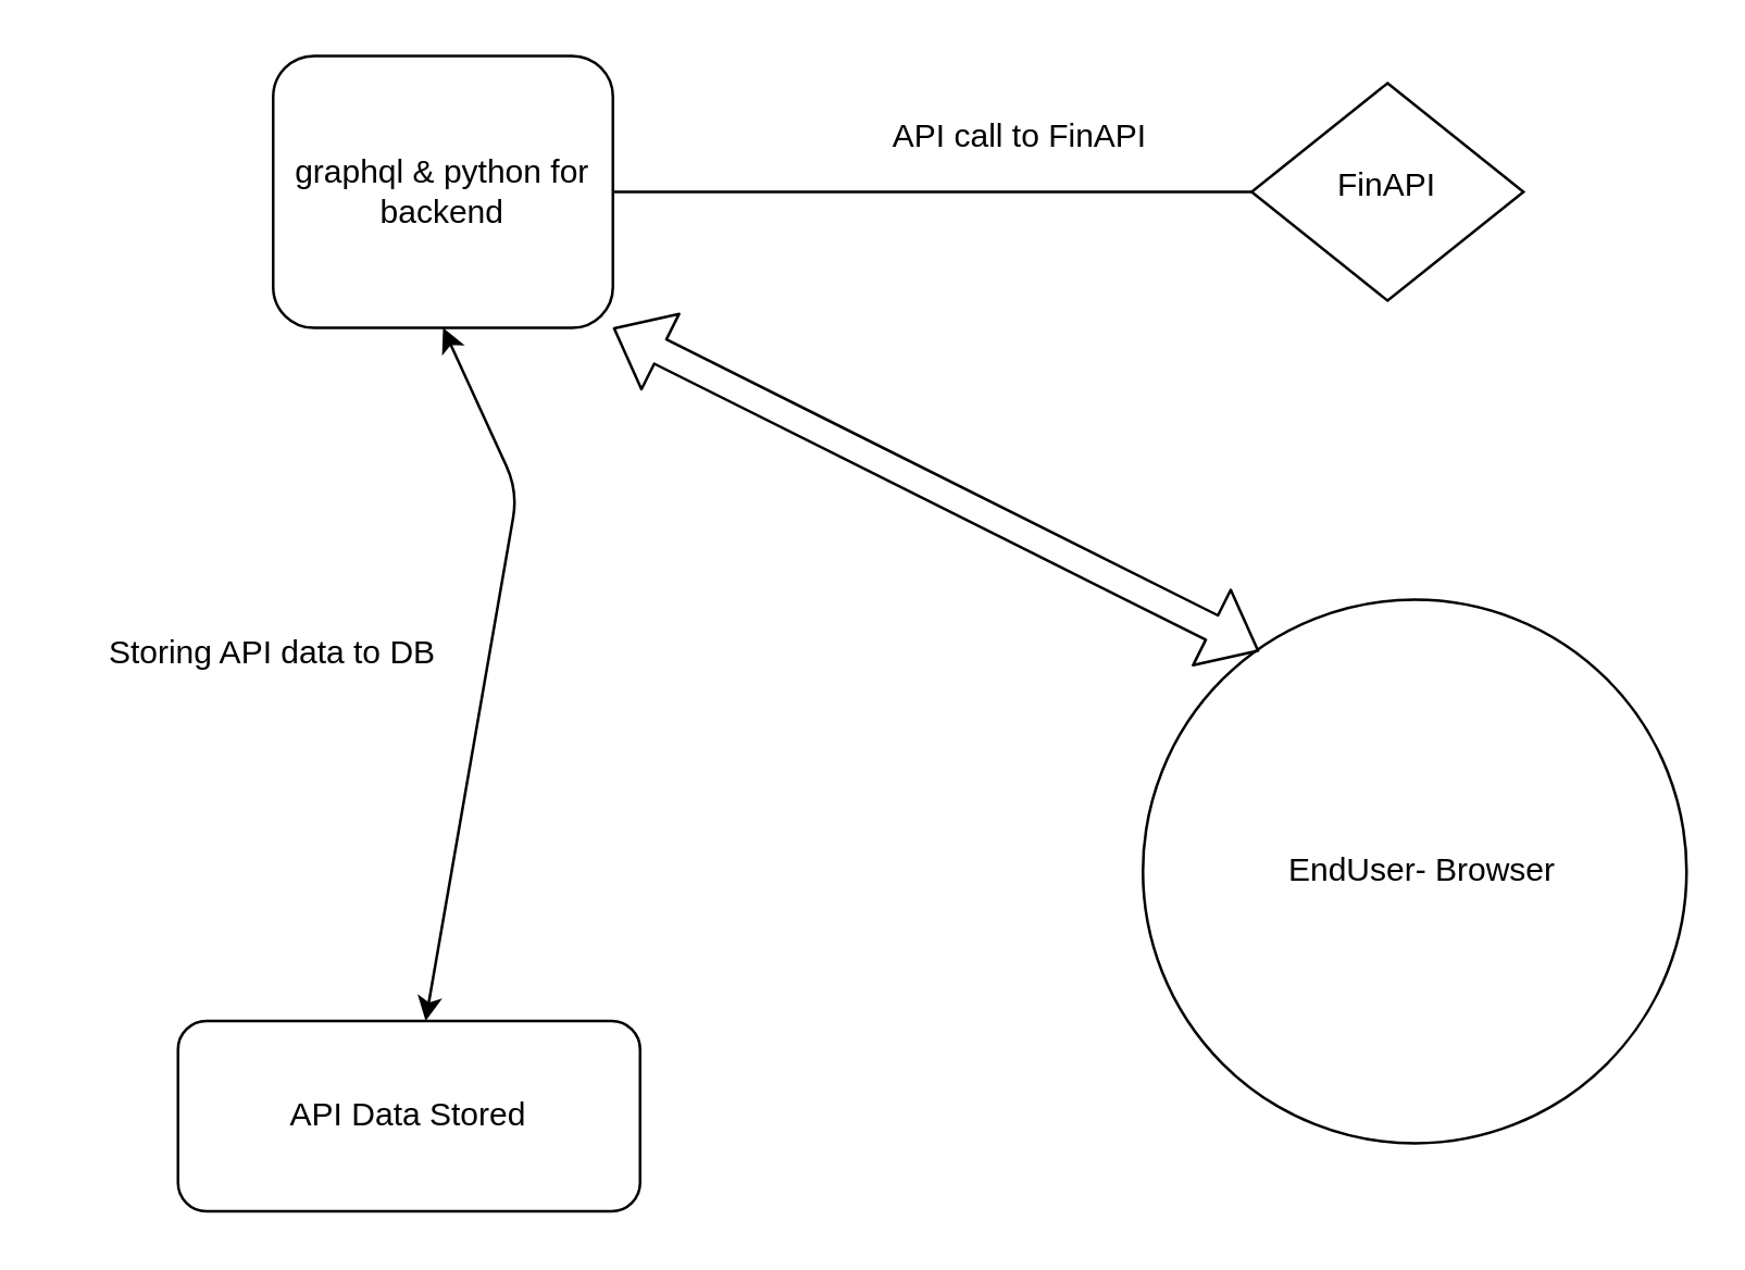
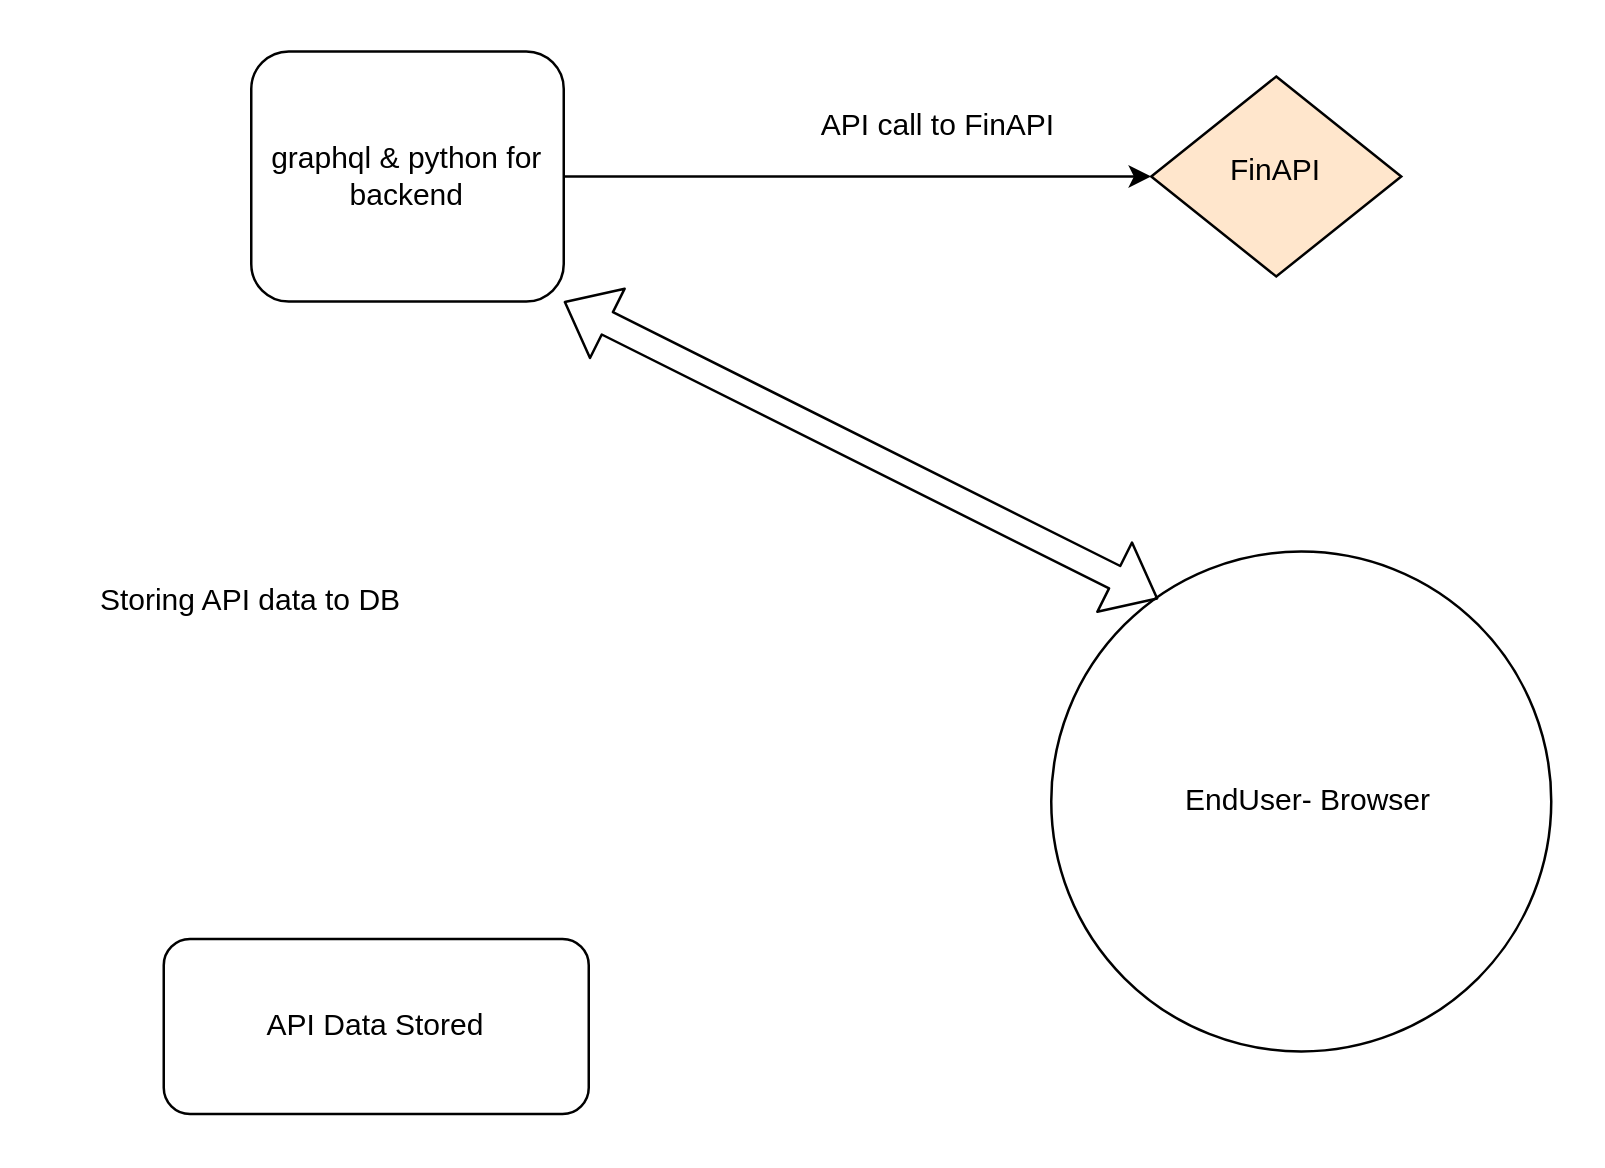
- <mxCell id="2" style="edgeStyle=orthogonalEdgeStyle;rounded=0;orthogonalLoop=1;jettySize=auto;html=1;entryX=0;entryY=0.5;entryDx=0;entryDy=0;endArrow=none;" edge="1" parent="1" source="3" target="5"><mxGeometry relative="1" as="geometry" /></mxCell>
+ <mxCell id="2" style="edgeStyle=orthogonalEdgeStyle;rounded=0;orthogonalLoop=1;jettySize=auto;html=1;entryX=0;entryY=0.5;entryDx=0;entryDy=0;" edge="1" parent="1" source="3" target="5"><mxGeometry relative="1" as="geometry" /></mxCell>
- <mxCell id="5" value="FinAPI" style="rhombus;whiteSpace=wrap;html=1;shadow=0;fontFamily=Helvetica;fontSize=12;align=center;strokeWidth=1;spacing=6;spacingTop=-4;" parent="1" vertex="1"><mxGeometry x="460" y="30" width="100" height="80" as="geometry" /></mxCell>
+ <mxCell id="5" value="FinAPI" style="rhombus;whiteSpace=wrap;html=1;shadow=0;fontFamily=Helvetica;fontSize=12;align=center;strokeWidth=1;spacing=6;spacingTop=-4;fillColor=#ffe6cc;" parent="1" vertex="1"><mxGeometry x="460" y="30" width="100" height="80" as="geometry" /></mxCell>
- <mxCell id="12" value="" style="endArrow=classic;startArrow=classic;html=1;exitX=0.5;exitY=1;exitDx=0;exitDy=0;" edge="1" parent="1" source="3" target="6"><mxGeometry width="50" height="50" relative="1" as="geometry"><mxPoint x="80" y="150" as="sourcePoint" /><mxPoint x="70" y="450" as="targetPoint" /><Array as="points"><mxPoint x="190" y="180" /></Array></mxGeometry></mxCell>
